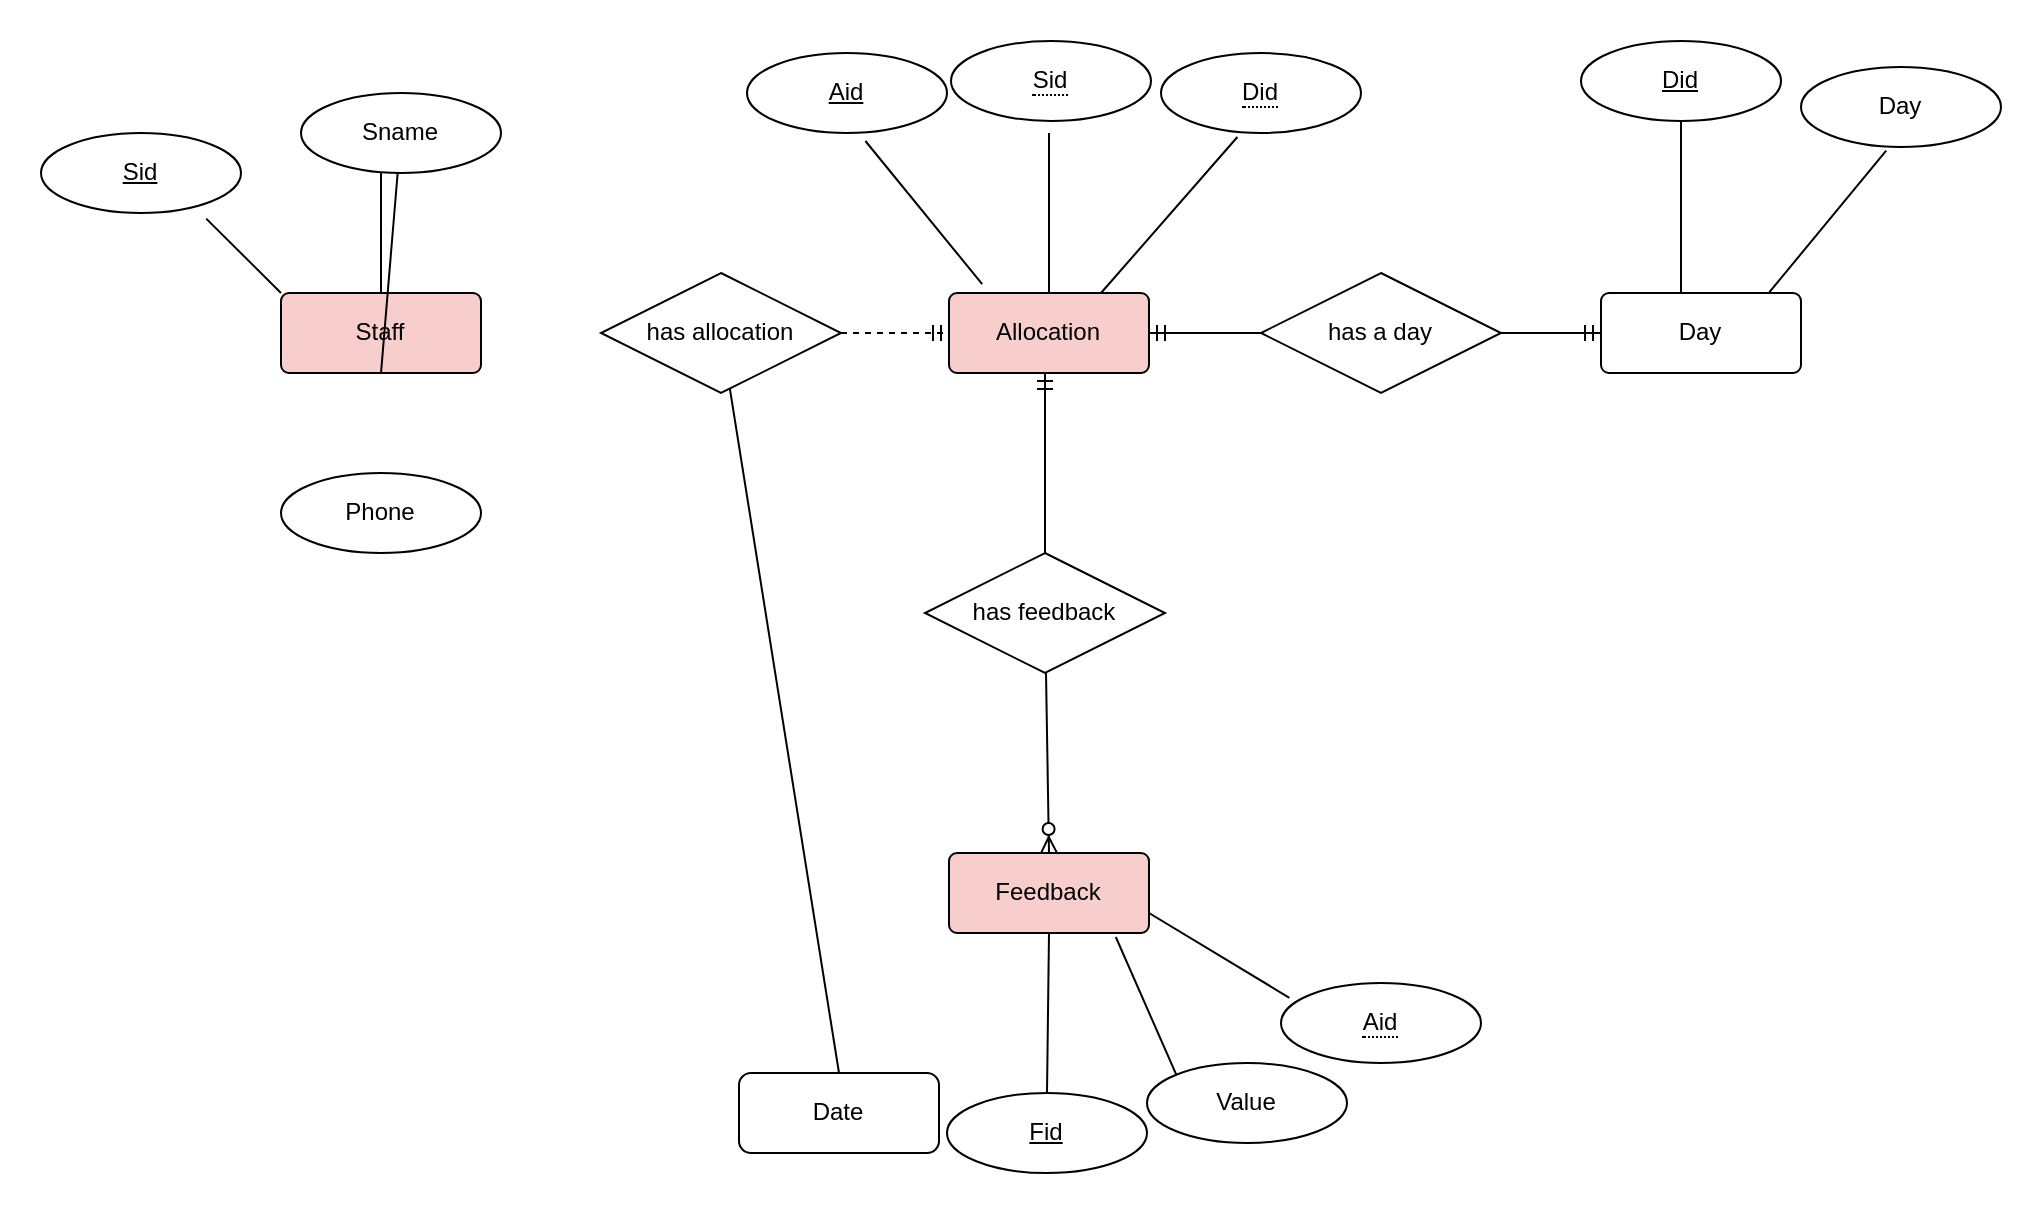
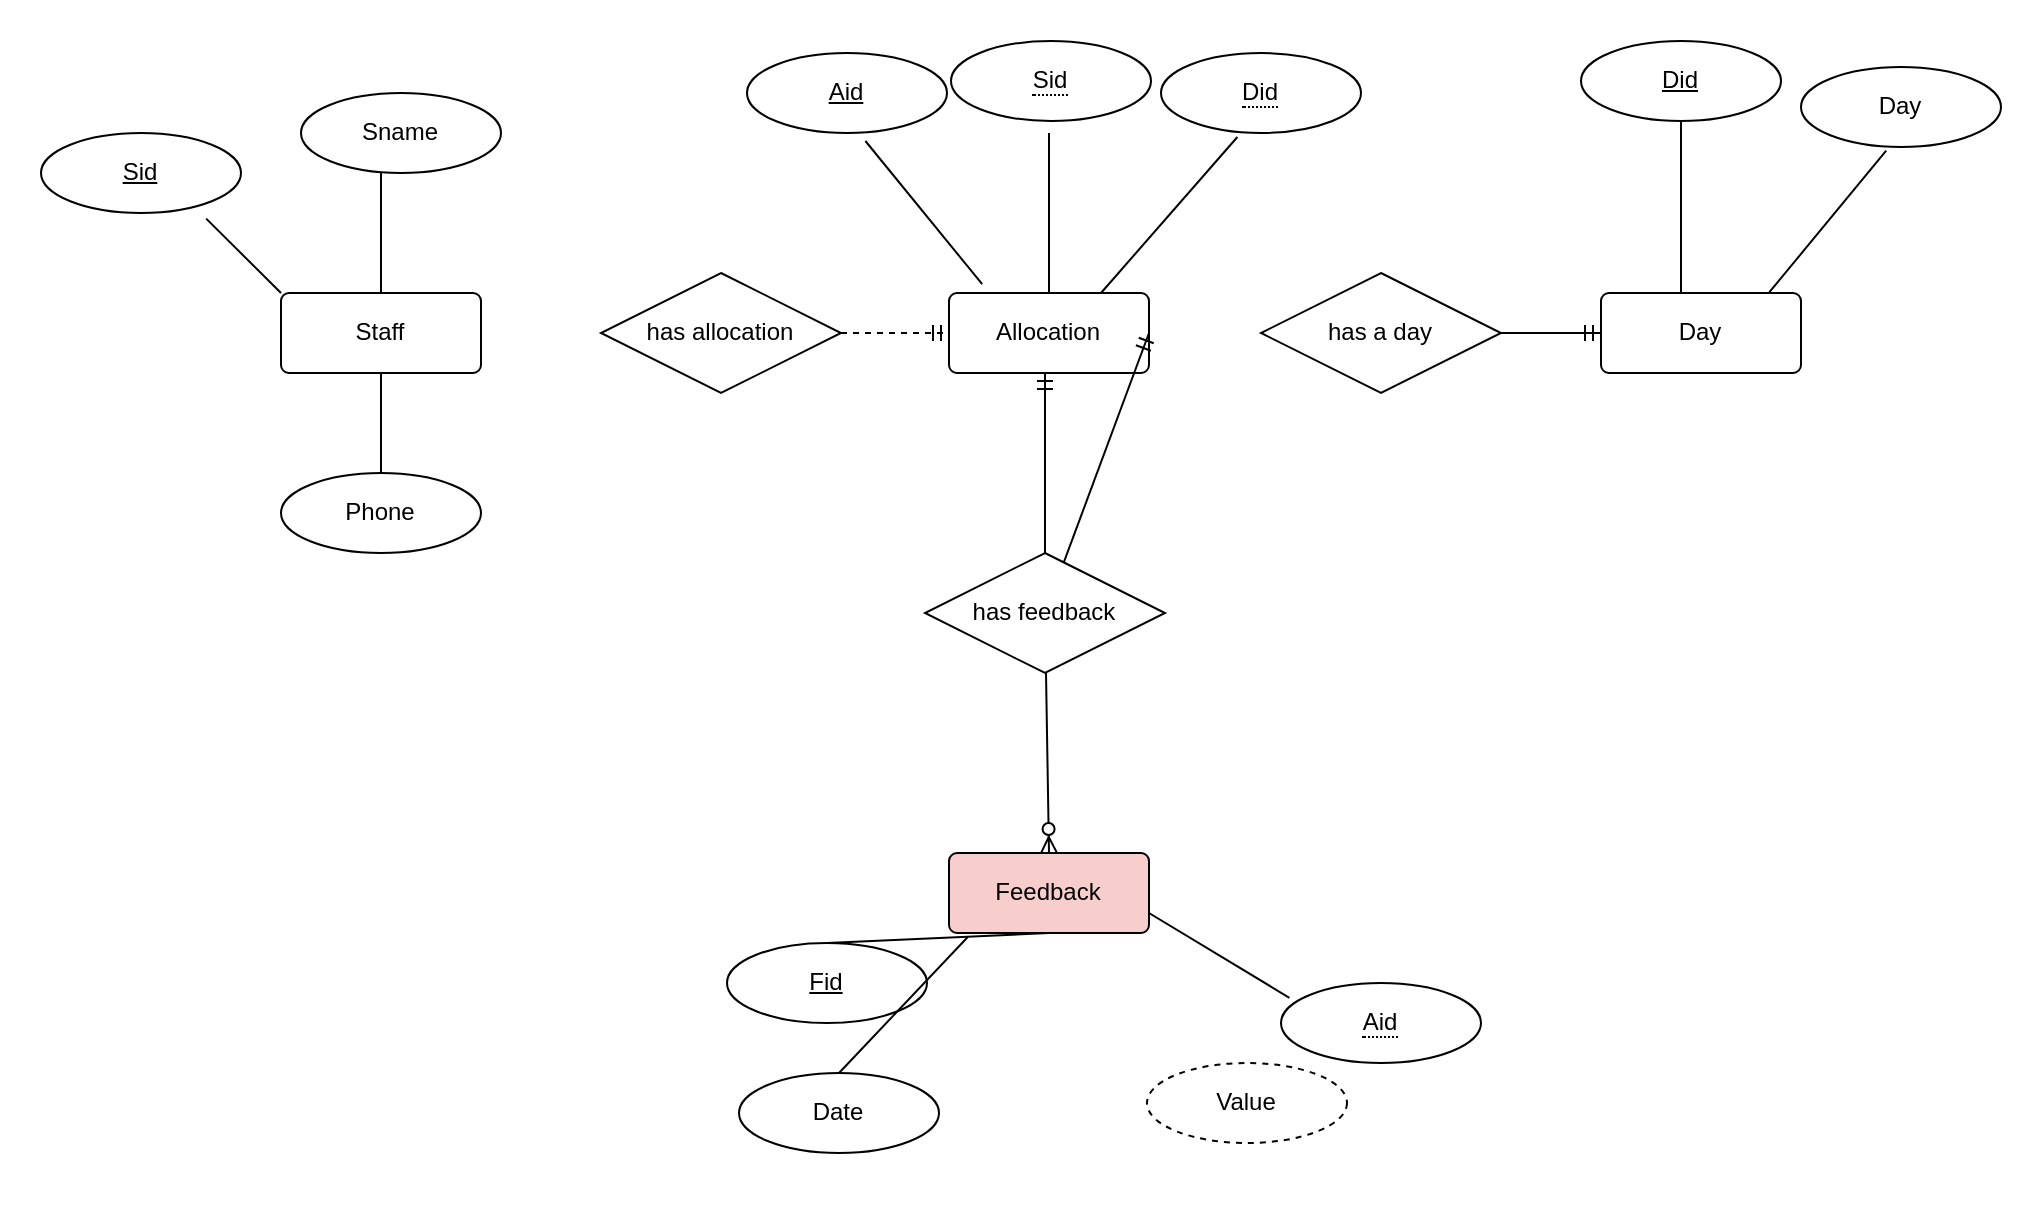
- <mxCell id="38" value="" style="endArrow=none;html=1;rounded=0;exitX=0.5;exitY=1;exitDx=0;exitDy=0;" parent="1" source="2" target="16" edge="1"><mxGeometry relative="1" as="geometry"><mxPoint x="190" y="186" as="sourcePoint" /><mxPoint x="190" y="246" as="targetPoint" /></mxGeometry></mxCell>
+ <mxCell id="38" value="" style="endArrow=none;html=1;rounded=0;exitX=0.5;exitY=1;exitDx=0;exitDy=0;" parent="1" source="2" target="37" edge="1"><mxGeometry relative="1" as="geometry"><mxPoint x="190" y="186" as="sourcePoint" /><mxPoint x="190" y="246" as="targetPoint" /></mxGeometry></mxCell>
- <mxCell id="2" value="Staff" style="rounded=1;arcSize=10;whiteSpace=wrap;html=1;align=center;fillColor=#f8cecc;" parent="1" vertex="1"><mxGeometry x="140" y="146" width="100" height="40" as="geometry" /></mxCell>
+ <mxCell id="2" value="Staff" style="rounded=1;arcSize=10;whiteSpace=wrap;html=1;align=center;" parent="1" vertex="1"><mxGeometry x="140" y="146" width="100" height="40" as="geometry" /></mxCell>
- <mxCell id="3" value="Allocation" style="rounded=1;arcSize=10;whiteSpace=wrap;html=1;align=center;fillColor=#f8cecc;" parent="1" vertex="1"><mxGeometry x="474" y="146" width="100" height="40" as="geometry" /></mxCell>
+ <mxCell id="3" value="Allocation" style="rounded=1;arcSize=10;whiteSpace=wrap;html=1;align=center;" parent="1" vertex="1"><mxGeometry x="474" y="146" width="100" height="40" as="geometry" /></mxCell>
- <mxCell id="10" value="" style="fontSize=12;html=1;endArrow=none;startArrow=ERmandOne;rounded=0;entryX=0;entryY=0.5;entryDx=0;entryDy=0;exitX=1;exitY=0.5;exitDx=0;exitDy=0;" parent="1" source="3" target="9" edge="1"><mxGeometry width="100" height="100" relative="1" as="geometry"><mxPoint x="574" y="166" as="sourcePoint" /><mxPoint x="780" y="166" as="targetPoint" /></mxGeometry></mxCell>
+ <mxCell id="10" value="" style="fontSize=12;html=1;endArrow=none;startArrow=ERmandOne;rounded=0;exitX=1;exitY=0.5;exitDx=0;exitDy=0;" parent="1" source="3" target="12" edge="1"><mxGeometry width="100" height="100" relative="1" as="geometry"><mxPoint x="574" y="166" as="sourcePoint" /><mxPoint x="780" y="166" as="targetPoint" /></mxGeometry></mxCell>
- <mxCell id="33" value="" style="endArrow=none;html=1;rounded=0;exitX=0.5;exitY=0;exitDx=0;exitDy=0;" parent="1" source="31" target="7" edge="1"><mxGeometry relative="1" as="geometry"><mxPoint x="410" y="516" as="sourcePoint" /><mxPoint x="570" y="516" as="targetPoint" /></mxGeometry></mxCell>
+ <mxCell id="33" value="" style="endArrow=none;html=1;rounded=0;exitX=0.5;exitY=0;exitDx=0;exitDy=0;entryX=0.094;entryY=1.05;entryDx=0;entryDy=0;entryPerimeter=0;" parent="1" source="31" target="5" edge="1"><mxGeometry relative="1" as="geometry"><mxPoint x="410" y="516" as="sourcePoint" /><mxPoint x="570" y="516" as="targetPoint" /></mxGeometry></mxCell>
- <mxCell id="35" value="" style="endArrow=none;html=1;rounded=0;exitX=0.834;exitY=1.05;exitDx=0;exitDy=0;exitPerimeter=0;entryX=0;entryY=0;entryDx=0;entryDy=0;" parent="1" source="5" target="30" edge="1"><mxGeometry relative="1" as="geometry"><mxPoint x="560" y="496" as="sourcePoint" /><mxPoint x="590" y="546" as="targetPoint" /></mxGeometry></mxCell>
- <mxCell id="30" value="Value" style="ellipse;whiteSpace=wrap;html=1;align=center;" parent="1" vertex="1"><mxGeometry x="573" y="531" width="100" height="40" as="geometry" /></mxCell>
+ <mxCell id="30" value="Value" style="ellipse;whiteSpace=wrap;html=1;align=center;dashed=1;" parent="1" vertex="1"><mxGeometry x="573" y="531" width="100" height="40" as="geometry" /></mxCell>
- <mxCell id="31" value="Date" style="whiteSpace=wrap;html=1;align=center;rounded=1;" parent="1" vertex="1"><mxGeometry x="369" y="536" width="100" height="40" as="geometry" /></mxCell>
+ <mxCell id="31" value="Date" style="ellipse;whiteSpace=wrap;html=1;align=center;" parent="1" vertex="1"><mxGeometry x="369" y="536" width="100" height="40" as="geometry" /></mxCell>
- <mxCell id="29" value="Fid" style="ellipse;whiteSpace=wrap;html=1;align=center;fontStyle=4;" parent="1" vertex="1"><mxGeometry x="473" y="546" width="100" height="40" as="geometry" /></mxCell>
+ <mxCell id="29" value="Fid" style="ellipse;whiteSpace=wrap;html=1;align=center;fontStyle=4;" parent="1" vertex="1"><mxGeometry x="363" y="471" width="100" height="40" as="geometry" /></mxCell>
